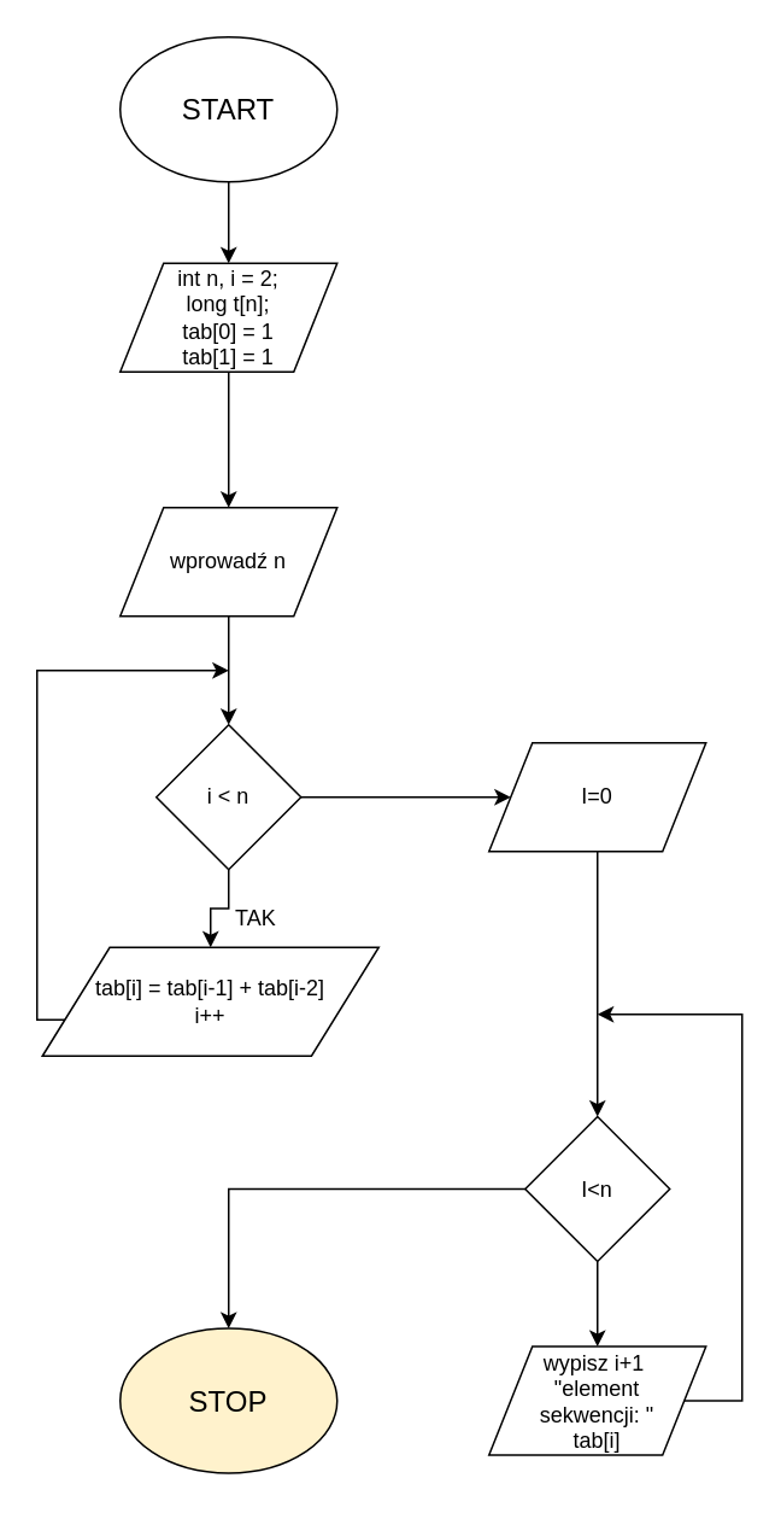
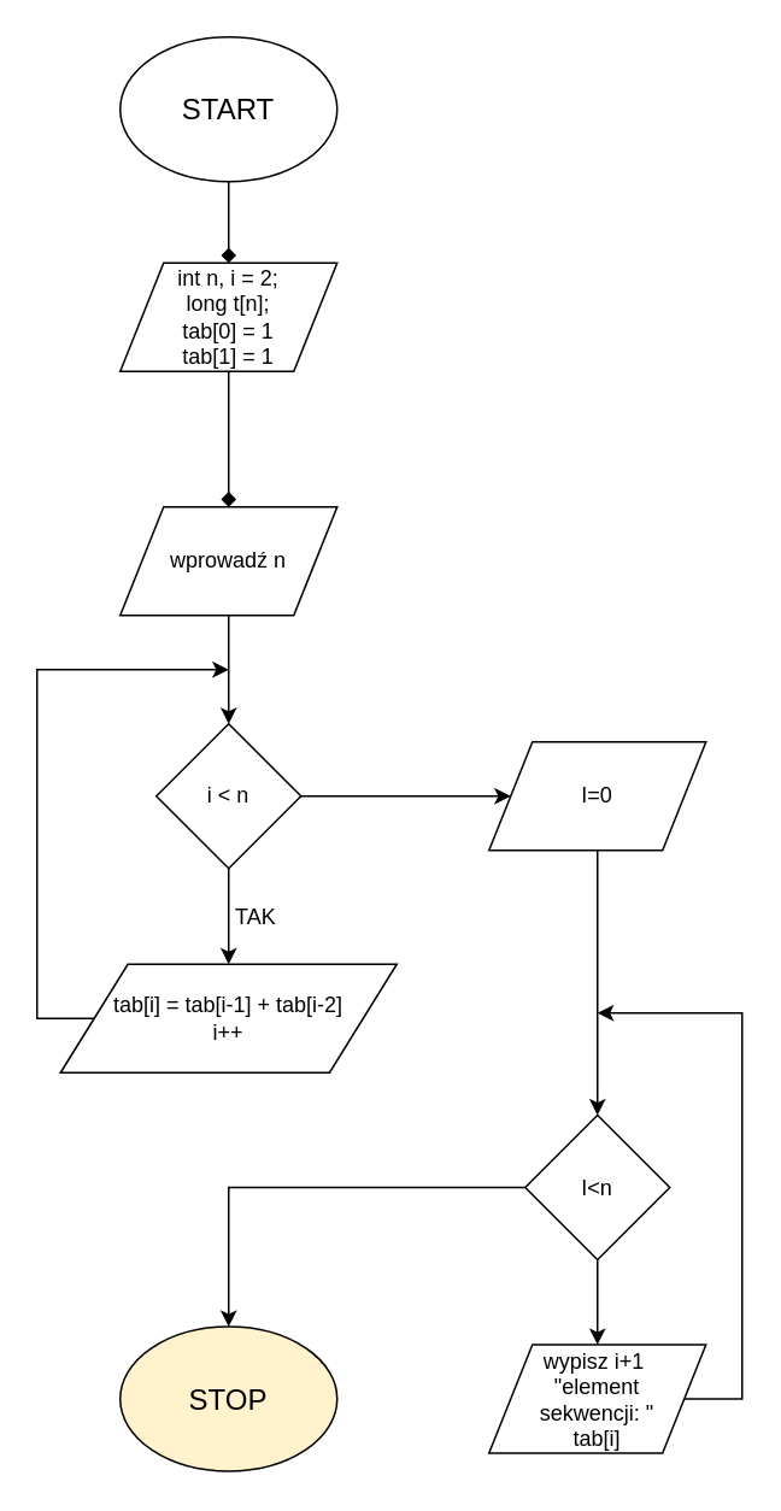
- <mxCell id="2" value="" style="edgeStyle=orthogonalEdgeStyle;rounded=0;orthogonalLoop=1;jettySize=auto;html=1;" edge="1" parent="1" source="3" target="5"><mxGeometry relative="1" as="geometry" /></mxCell>
+ <mxCell id="2" value="" style="edgeStyle=orthogonalEdgeStyle;rounded=0;orthogonalLoop=1;jettySize=auto;html=1;endArrow=diamond;" edge="1" parent="1" source="3" target="5"><mxGeometry relative="1" as="geometry" /></mxCell>
- <mxCell id="4" value="" style="edgeStyle=orthogonalEdgeStyle;rounded=0;orthogonalLoop=1;jettySize=auto;html=1;" edge="1" parent="1" source="5" target="12"><mxGeometry relative="1" as="geometry" /></mxCell>
+ <mxCell id="4" value="" style="edgeStyle=orthogonalEdgeStyle;rounded=0;orthogonalLoop=1;jettySize=auto;html=1;endArrow=diamond;" edge="1" parent="1" source="5" target="12"><mxGeometry relative="1" as="geometry" /></mxCell>
- <mxCell id="10" value="tab[i] = tab[i-1] + tab[i-2]&lt;br&gt;i++&lt;br&gt;" style="shape=parallelogram;perimeter=parallelogramPerimeter;whiteSpace=wrap;html=1;" vertex="1" parent="1"><mxGeometry x="23" y="523" width="186" height="60" as="geometry" /></mxCell>
+ <mxCell id="10" value="tab[i] = tab[i-1] + tab[i-2]&lt;br&gt;i++&lt;br&gt;" style="shape=parallelogram;perimeter=parallelogramPerimeter;whiteSpace=wrap;html=1;" vertex="1" parent="1"><mxGeometry x="33" y="533" width="186" height="60" as="geometry" /></mxCell>
